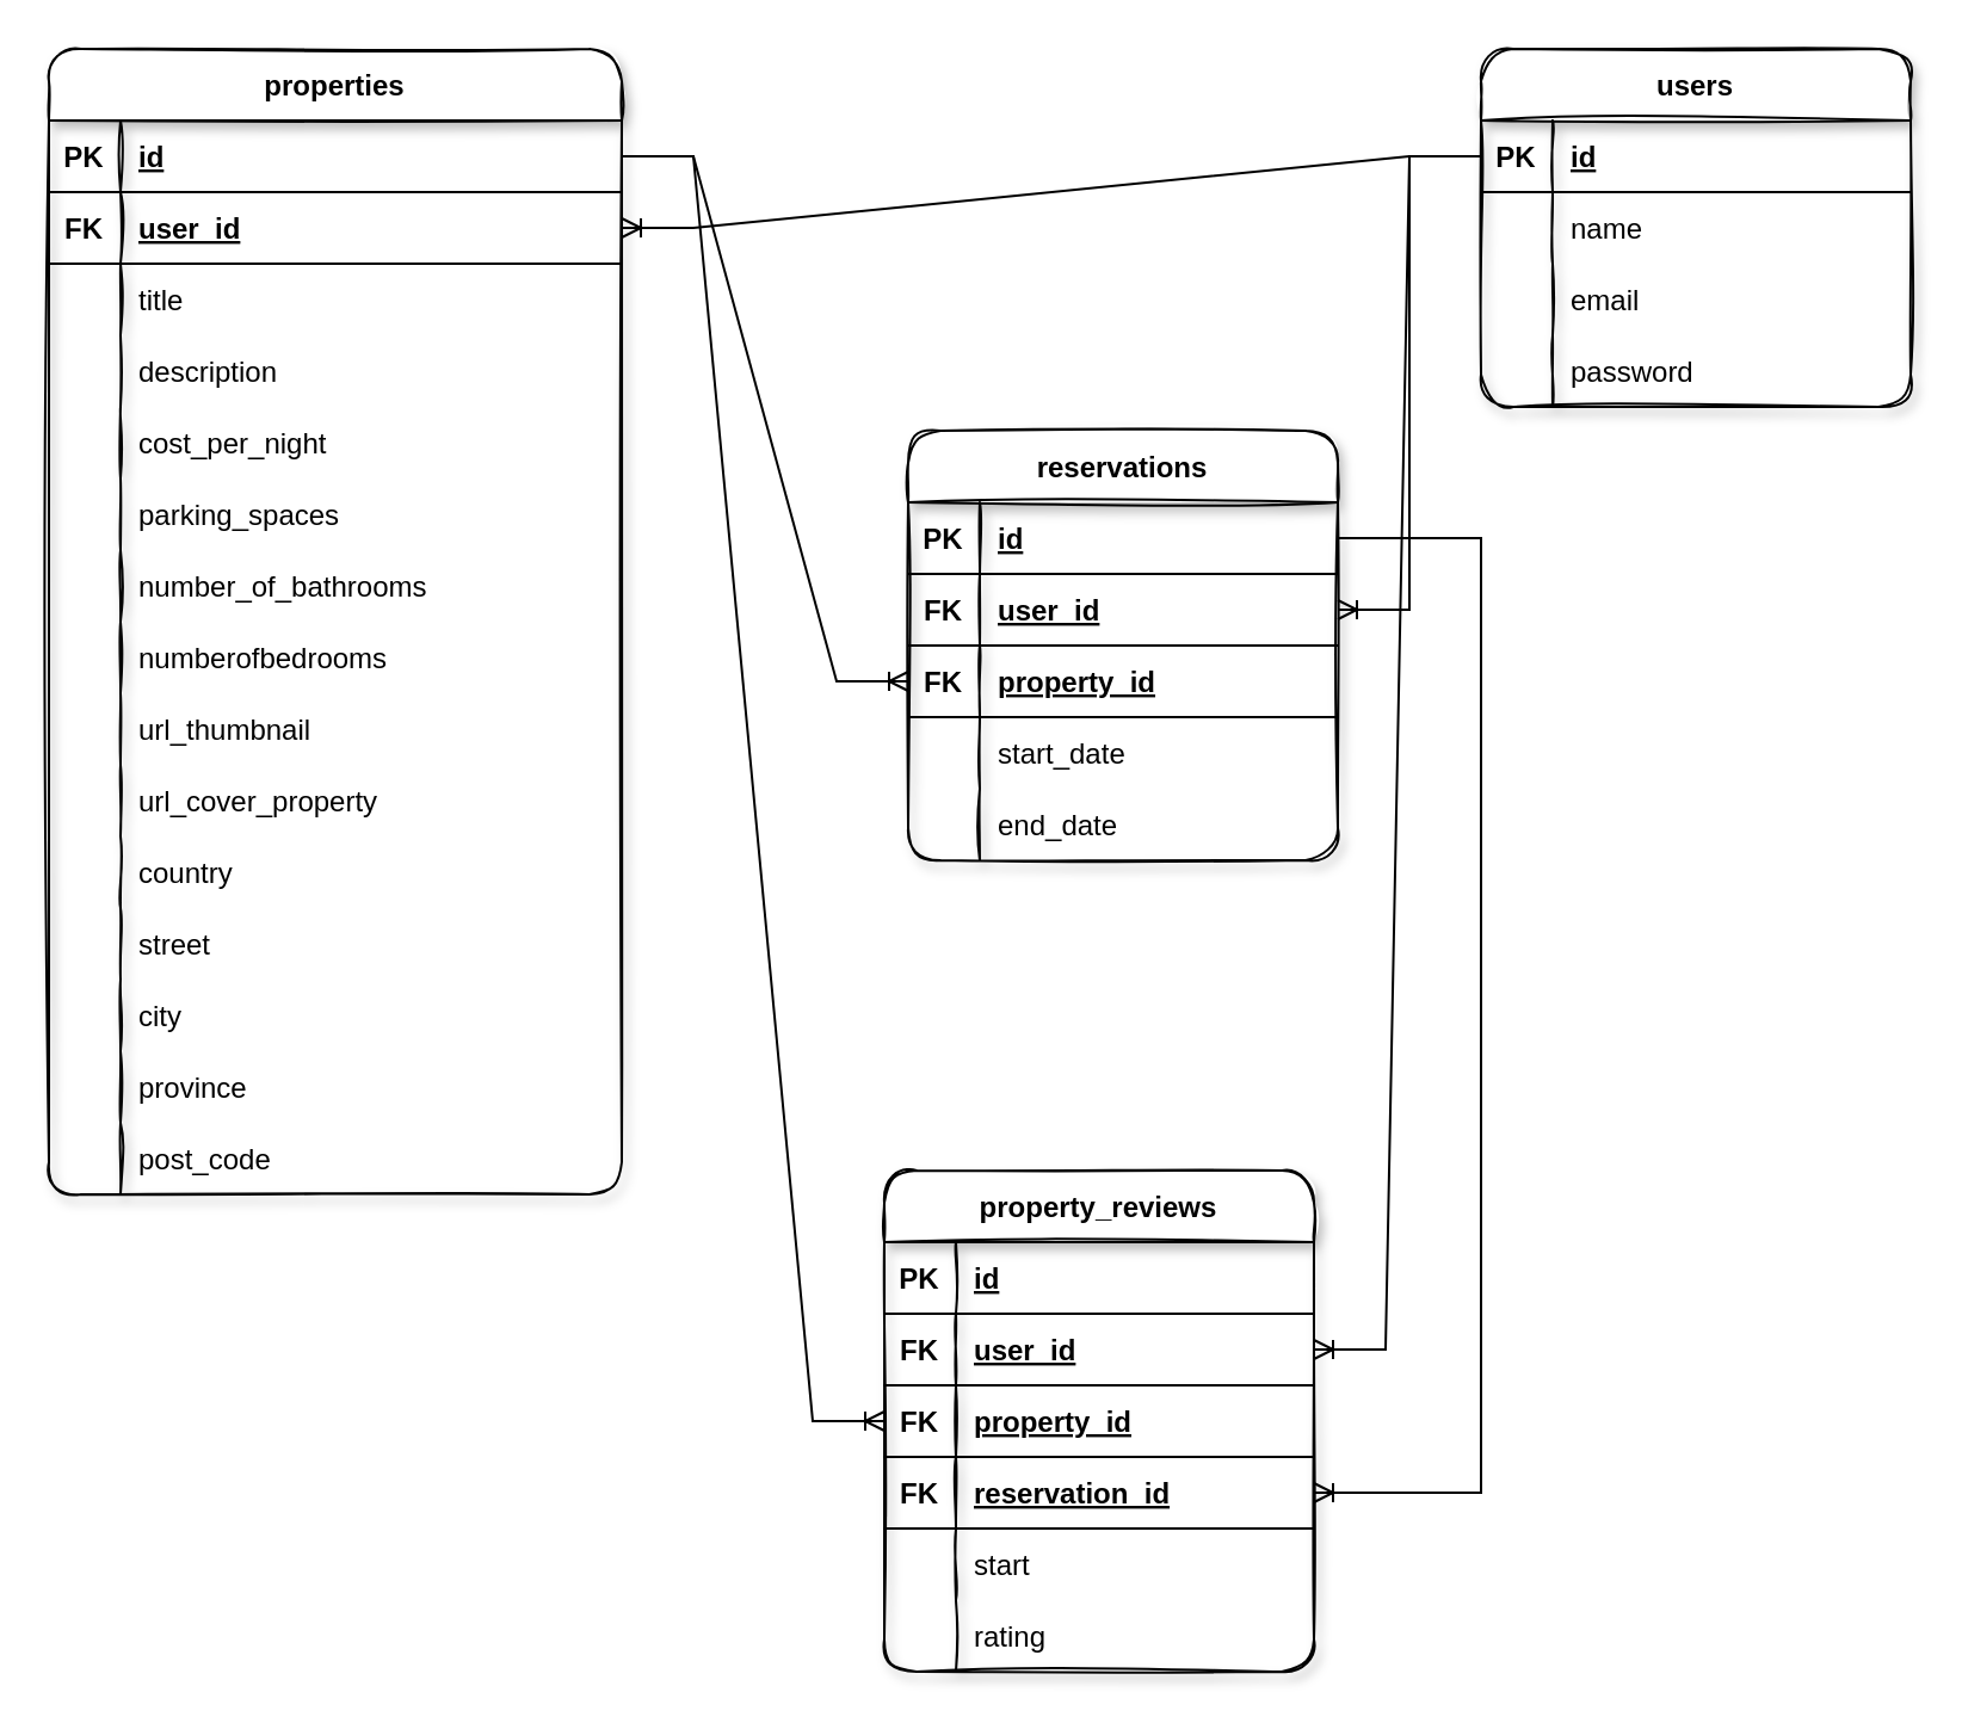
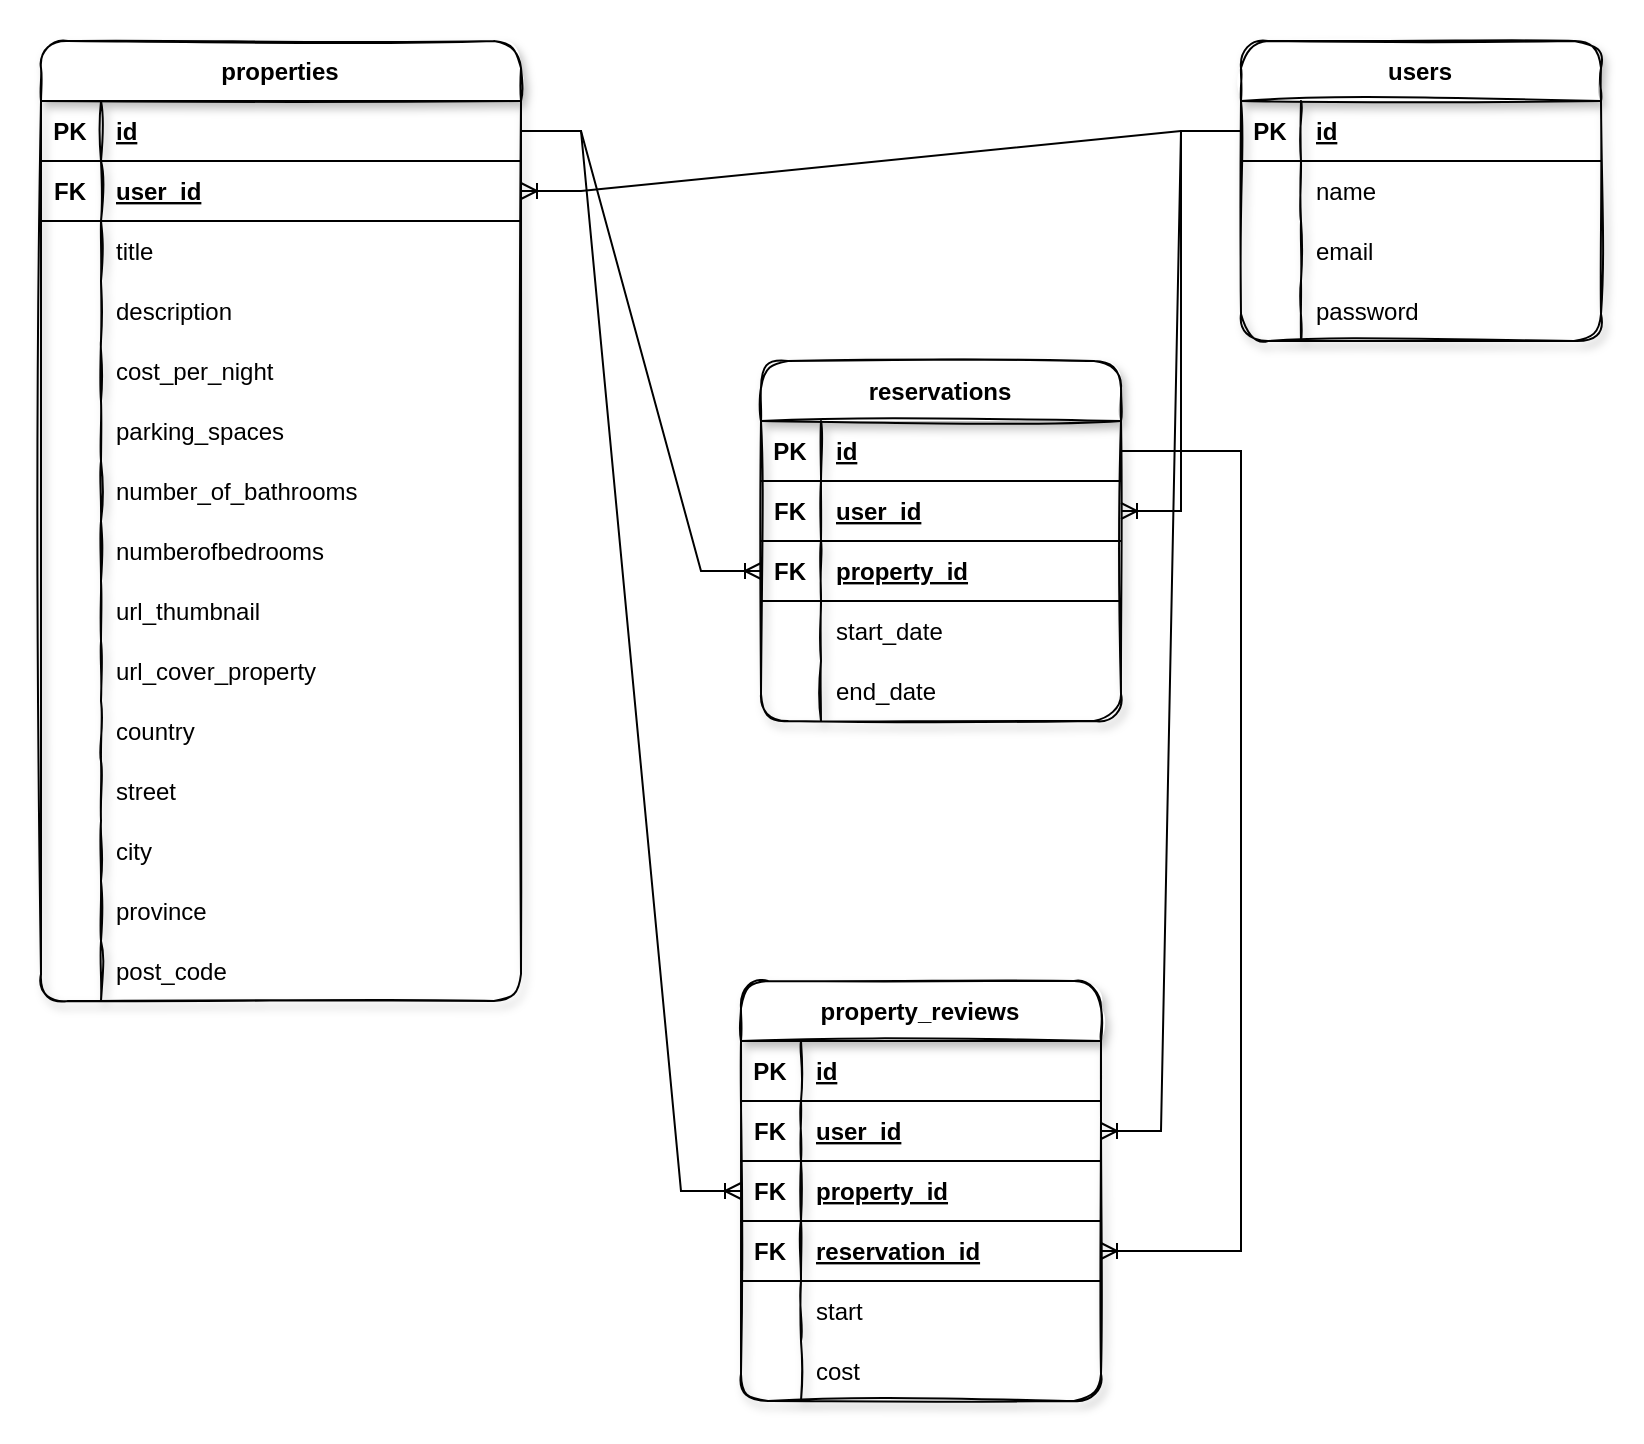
- <mxCell id="100" value="rating" style="shape=partialRectangle;connectable=0;fillColor=none;top=0;left=0;bottom=0;right=0;align=left;spacingLeft=6;overflow=hidden;rounded=0;shadow=0;sketch=0;strokeColor=default;strokeWidth=1;" vertex="1" parent="98"><mxGeometry x="30" width="150" height="30" as="geometry"><mxRectangle width="150" height="30" as="alternateBounds" /></mxGeometry></mxCell>
+ <mxCell id="100" value="cost" style="shape=partialRectangle;connectable=0;fillColor=none;top=0;left=0;bottom=0;right=0;align=left;spacingLeft=6;overflow=hidden;rounded=0;shadow=0;sketch=0;strokeColor=default;strokeWidth=1;" vertex="1" parent="98"><mxGeometry x="30" width="150" height="30" as="geometry"><mxRectangle width="150" height="30" as="alternateBounds" /></mxGeometry></mxCell>
